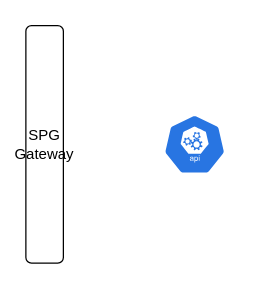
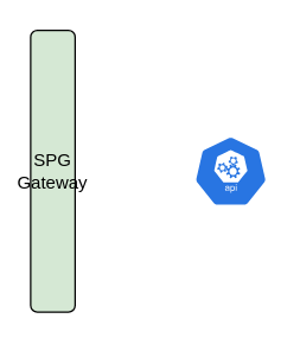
- <mxCell id="3" value="SPG&lt;br&gt;Gateway" style="rounded=1;whiteSpace=wrap;html=1;" vertex="1" parent="1"><mxGeometry x="20" y="20" width="30" height="190" as="geometry" /></mxCell>
+ <mxCell id="3" value="SPG&lt;br&gt;Gateway" style="rounded=1;whiteSpace=wrap;html=1;fillColor=#d5e8d4;" vertex="1" parent="1"><mxGeometry x="20" y="20" width="30" height="190" as="geometry" /></mxCell>
